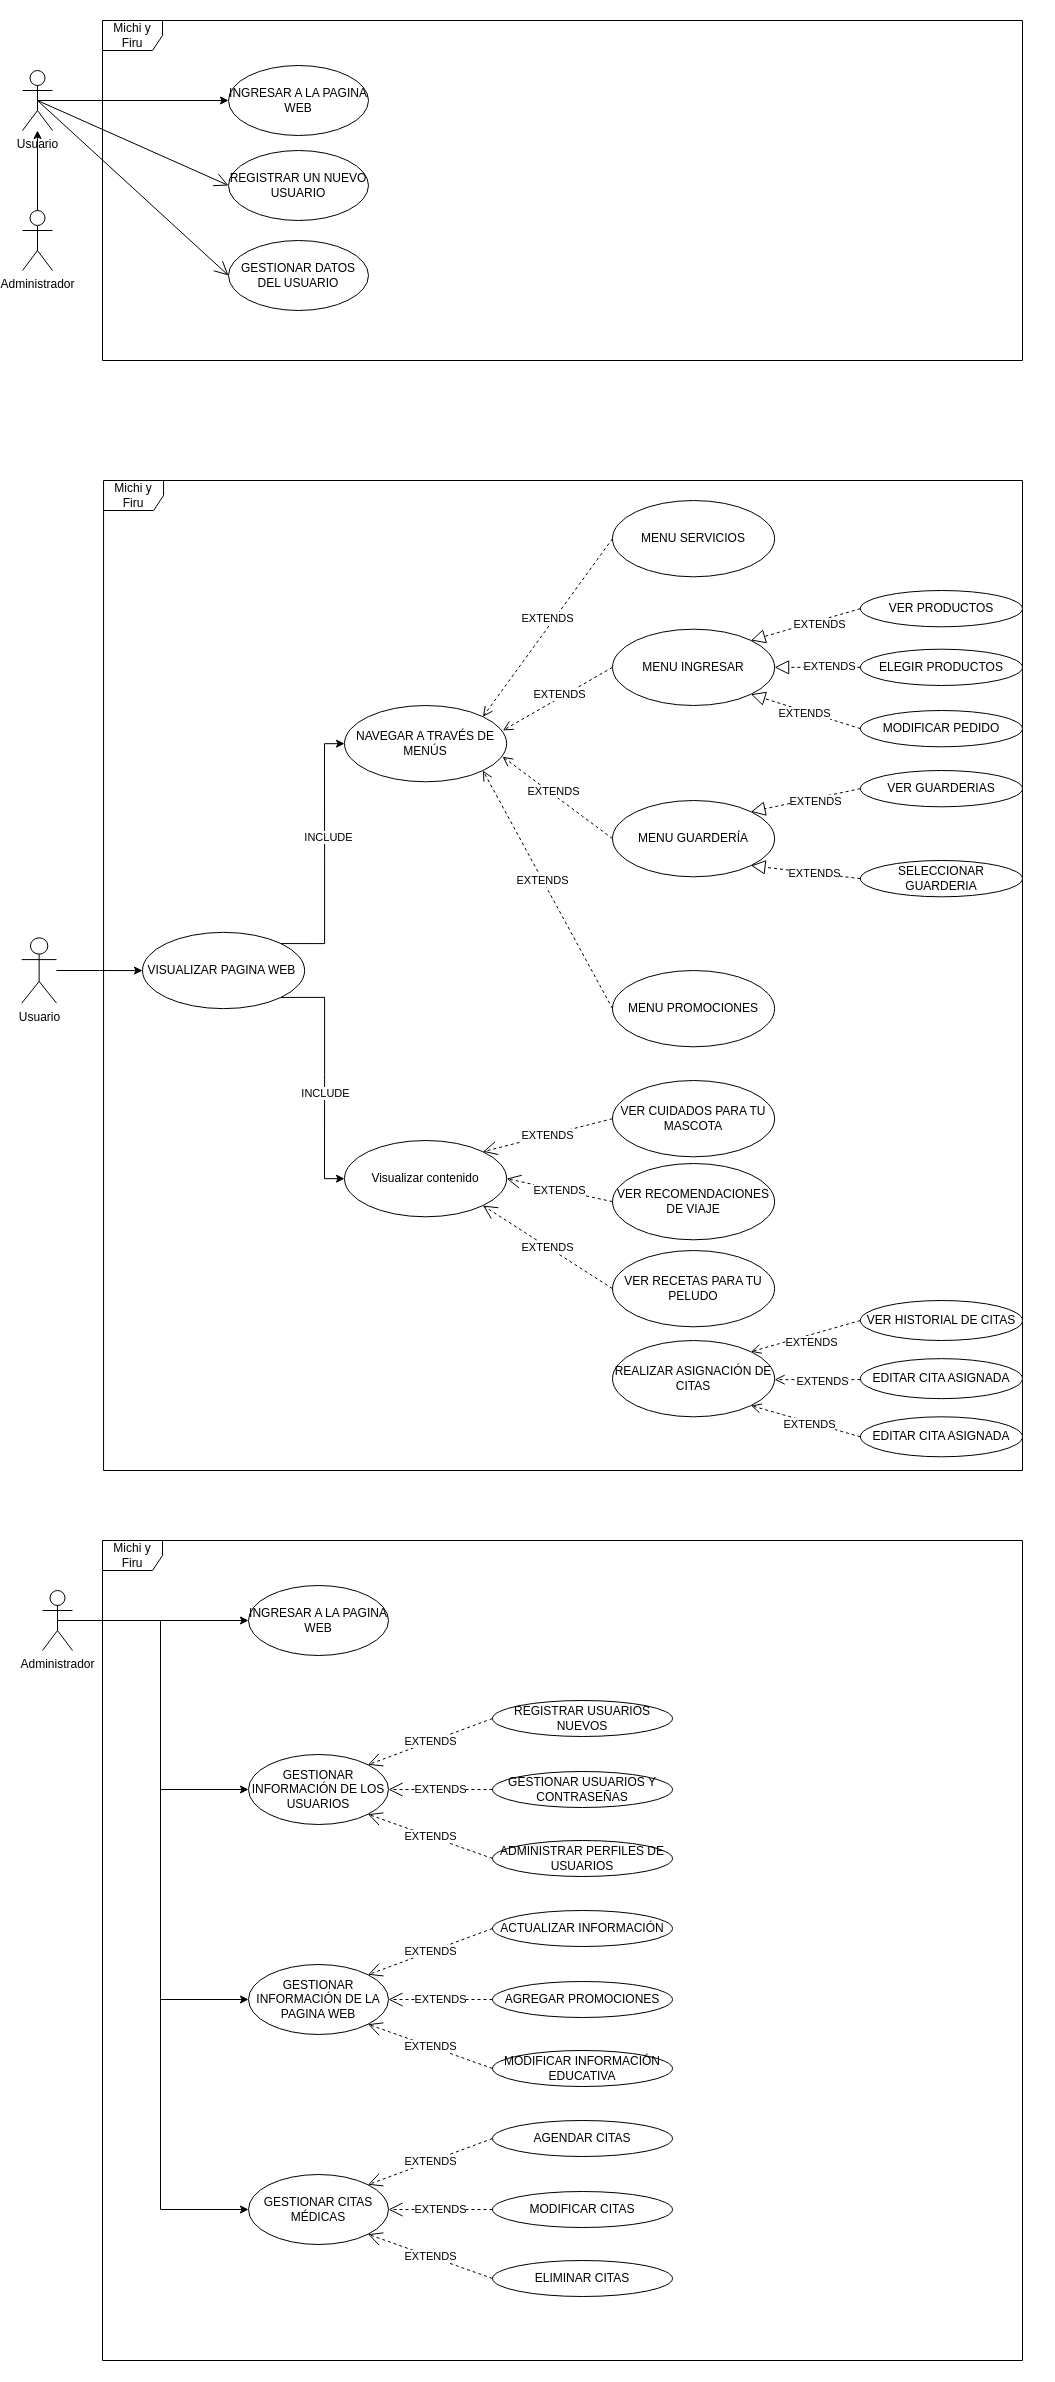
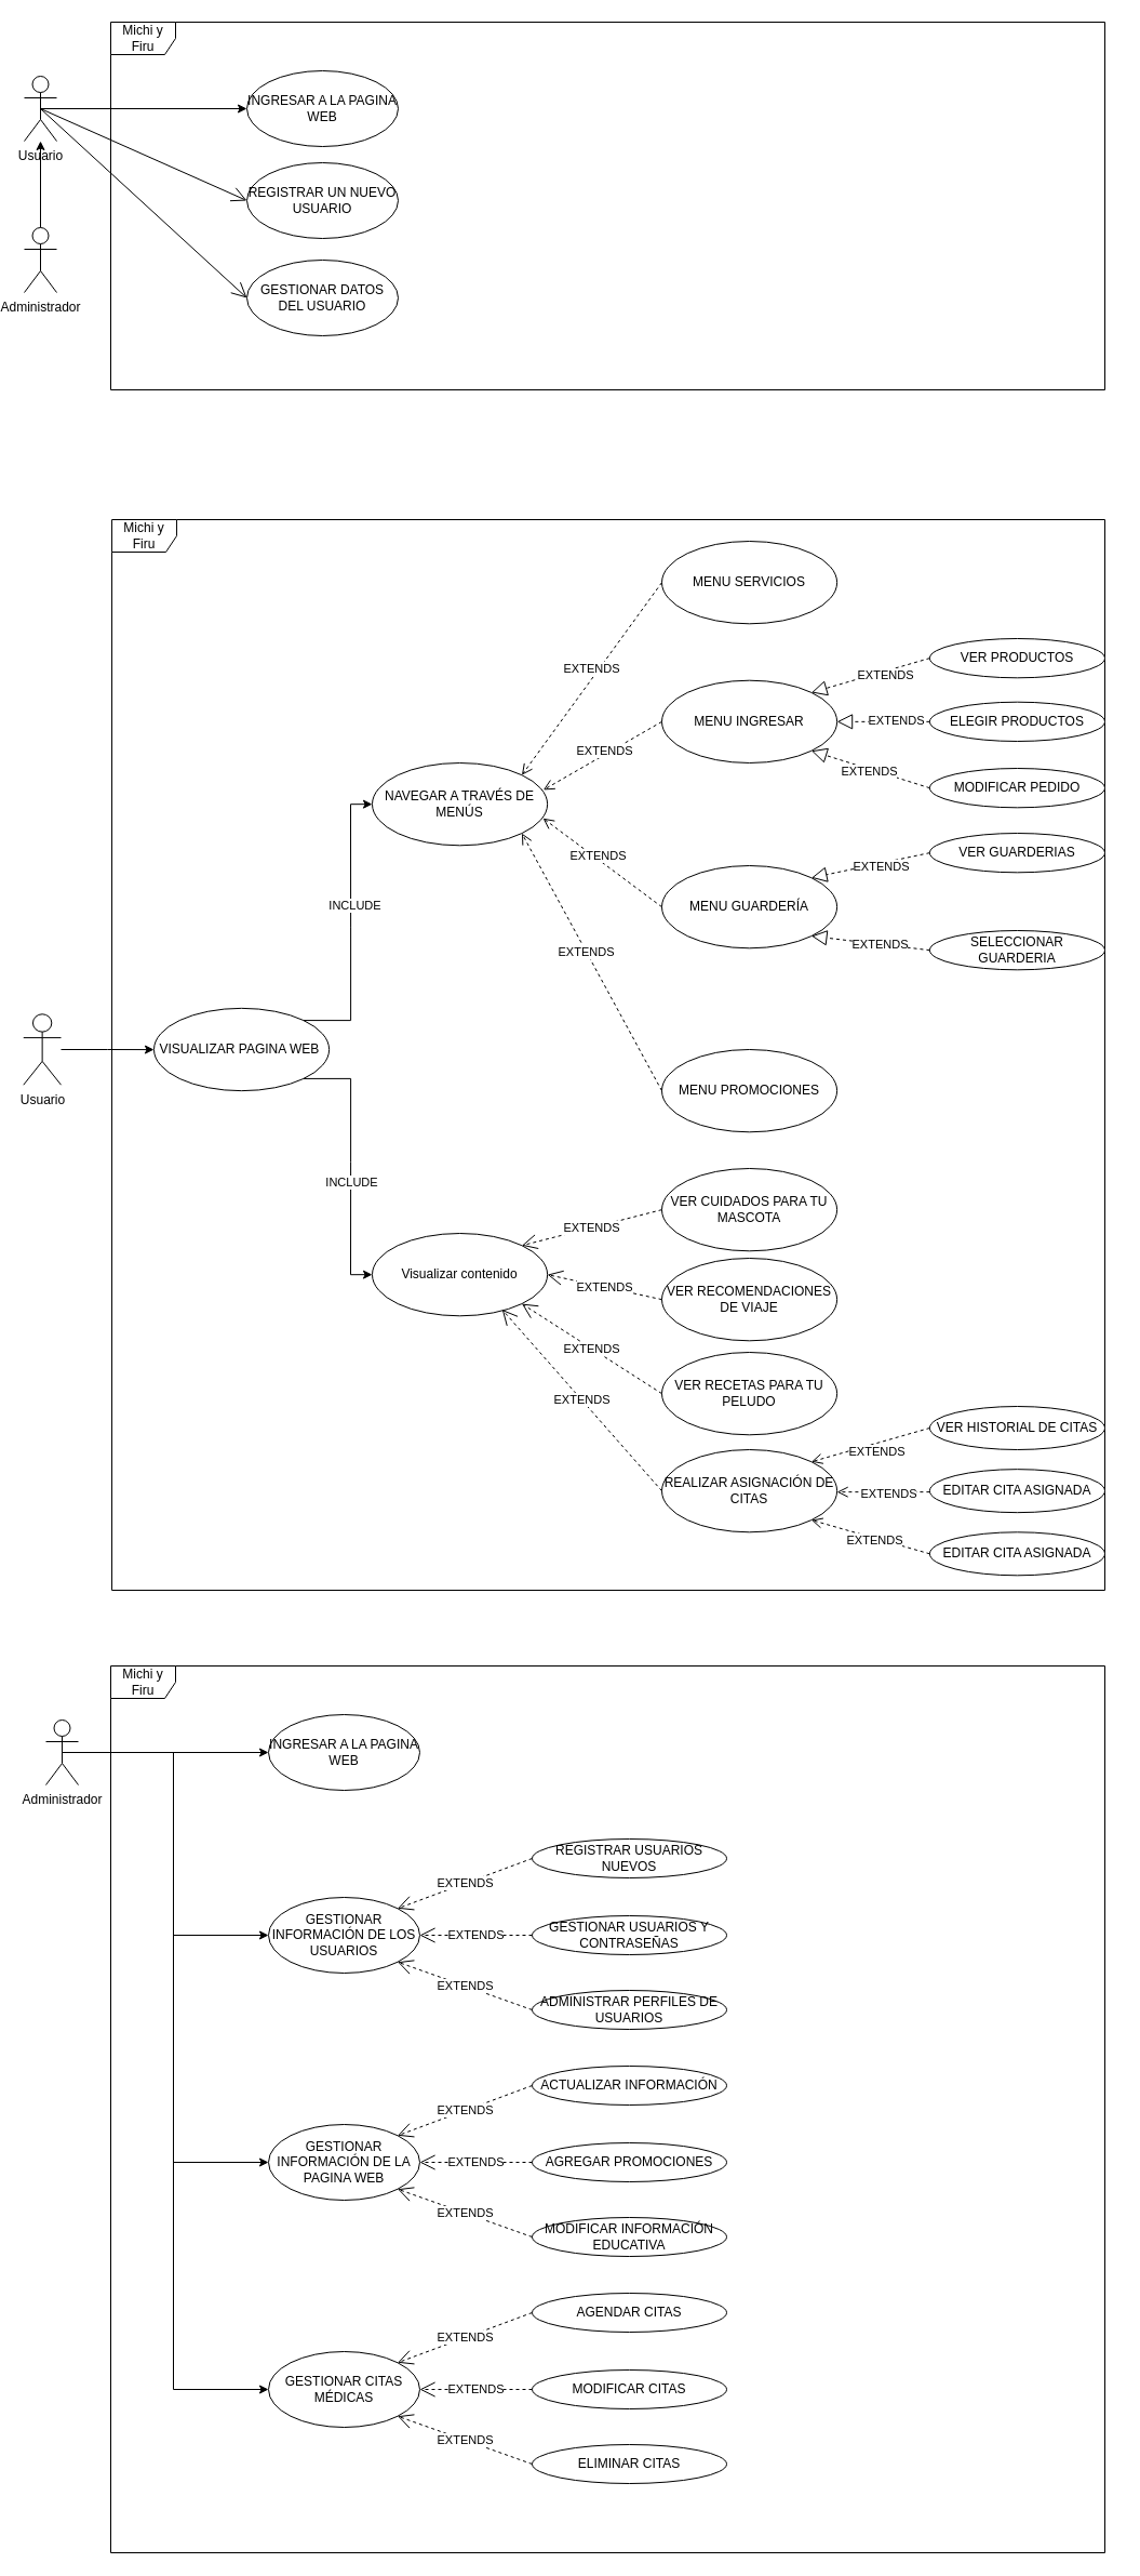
+ <mxCell id="43" value="EXTENDS" style="endArrow=open;endSize=12;dashed=1;html=1;rounded=0;exitX=0;exitY=0.5;exitDx=0;exitDy=0;entryX=0.742;entryY=0.924;entryDx=0;entryDy=0;entryPerimeter=0;" edge="1" parent="2" source="39" target="10"><mxGeometry width="160" relative="1" as="geometry"><mxPoint x="600.74" y="818" as="sourcePoint" /><mxPoint x="471.74" y="735" as="targetPoint" /></mxGeometry></mxCell>
